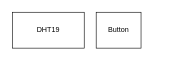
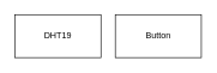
- <mxCell id="3" value="Button" style="rounded=0;whiteSpace=wrap;html=1;" vertex="1" parent="1"><mxGeometry x="160" y="20" width="75" height="60" as="geometry" /></mxCell>
+ <mxCell id="3" value="Button" style="rounded=0;whiteSpace=wrap;html=1;" vertex="1" parent="1"><mxGeometry x="160" y="20" width="120" height="60" as="geometry" /></mxCell>
